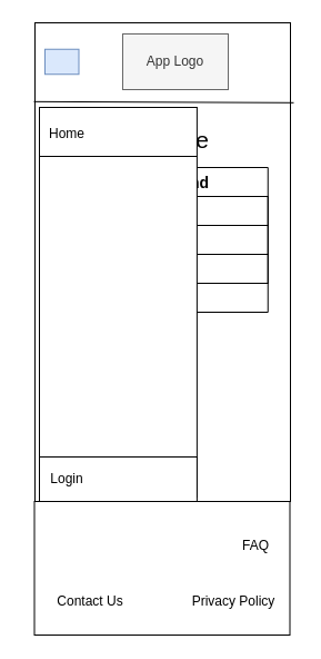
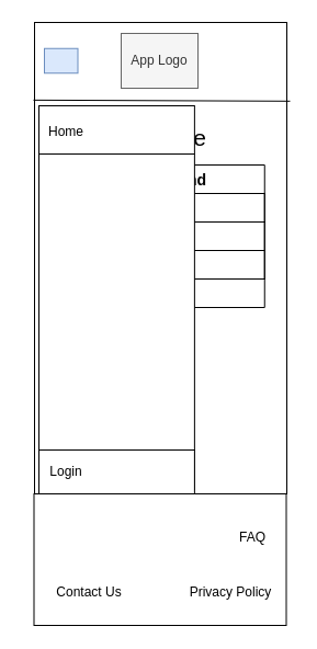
- <mxCell id="3" value="App Logo" style="rounded=0;whiteSpace=wrap;html=1;fillColor=#f5f5f5;strokeColor=#666666;fontColor=#333333;" parent="1" vertex="1"><mxGeometry x="110" y="30" width="95" height="50" as="geometry" /></mxCell>
+ <mxCell id="3" value="App Logo" style="rounded=0;whiteSpace=wrap;html=1;fillColor=#f5f5f5;strokeColor=#666666;fontColor=#333333;" parent="1" vertex="1"><mxGeometry x="110" y="30" width="70" height="50" as="geometry" /></mxCell>
